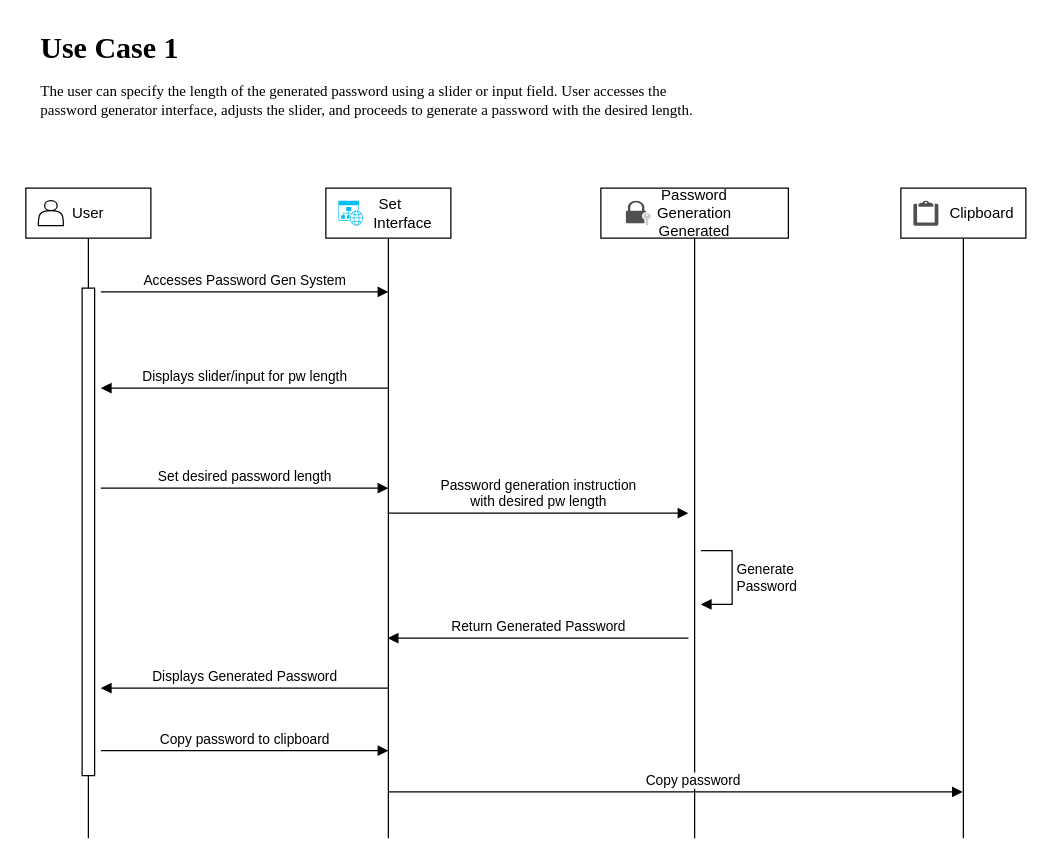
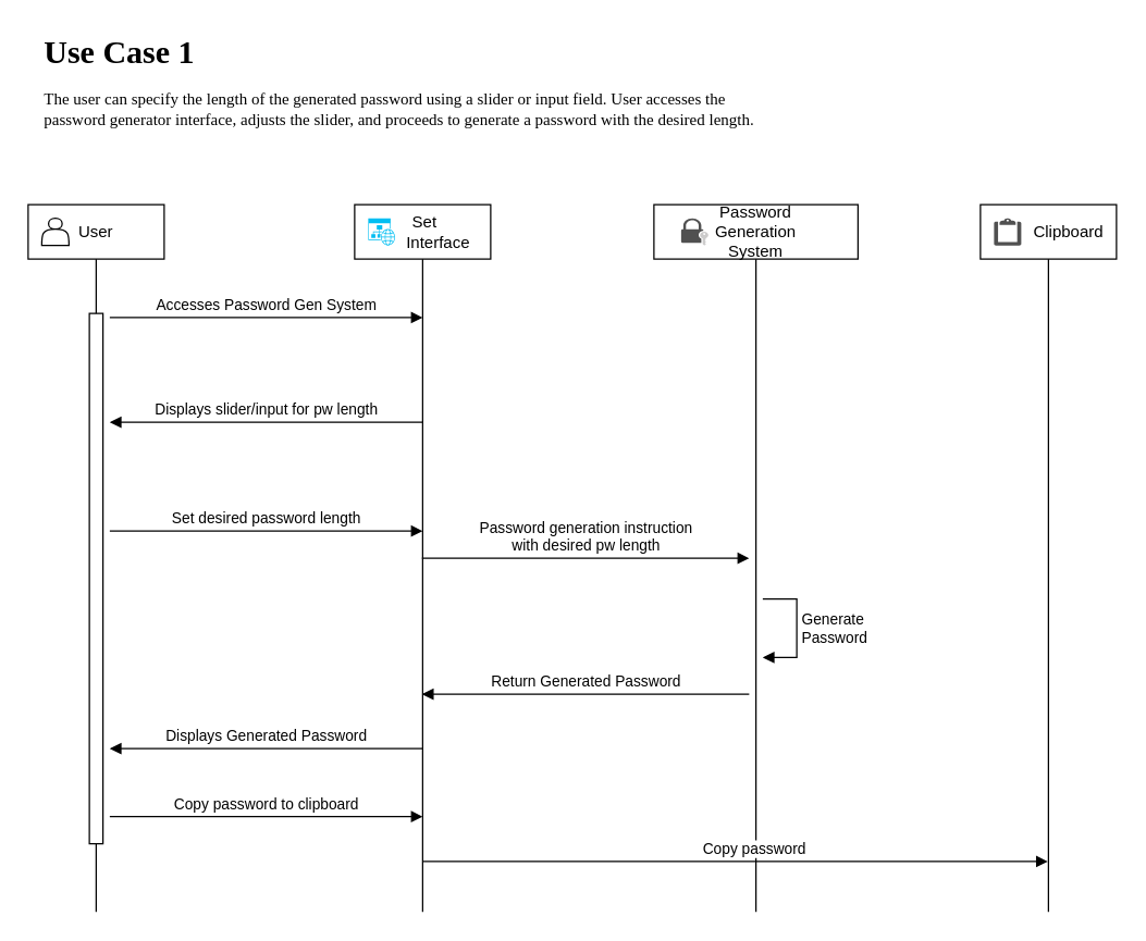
- <mxCell id="5" value="Password &lt;br&gt;Generation &lt;br&gt;Generated" style="shape=umlLifeline;perimeter=lifelinePerimeter;whiteSpace=wrap;html=1;container=1;collapsible=0;recursiveResize=0;outlineConnect=0;lifelineDashed=0;" vertex="1" parent="1"><mxGeometry x="480" y="150" width="150" height="520" as="geometry" /></mxCell>
+ <mxCell id="5" value="Password &lt;br&gt;Generation &lt;br&gt;System" style="shape=umlLifeline;perimeter=lifelinePerimeter;whiteSpace=wrap;html=1;container=1;collapsible=0;recursiveResize=0;outlineConnect=0;lifelineDashed=0;" vertex="1" parent="1"><mxGeometry x="480" y="150" width="150" height="520" as="geometry" /></mxCell>
